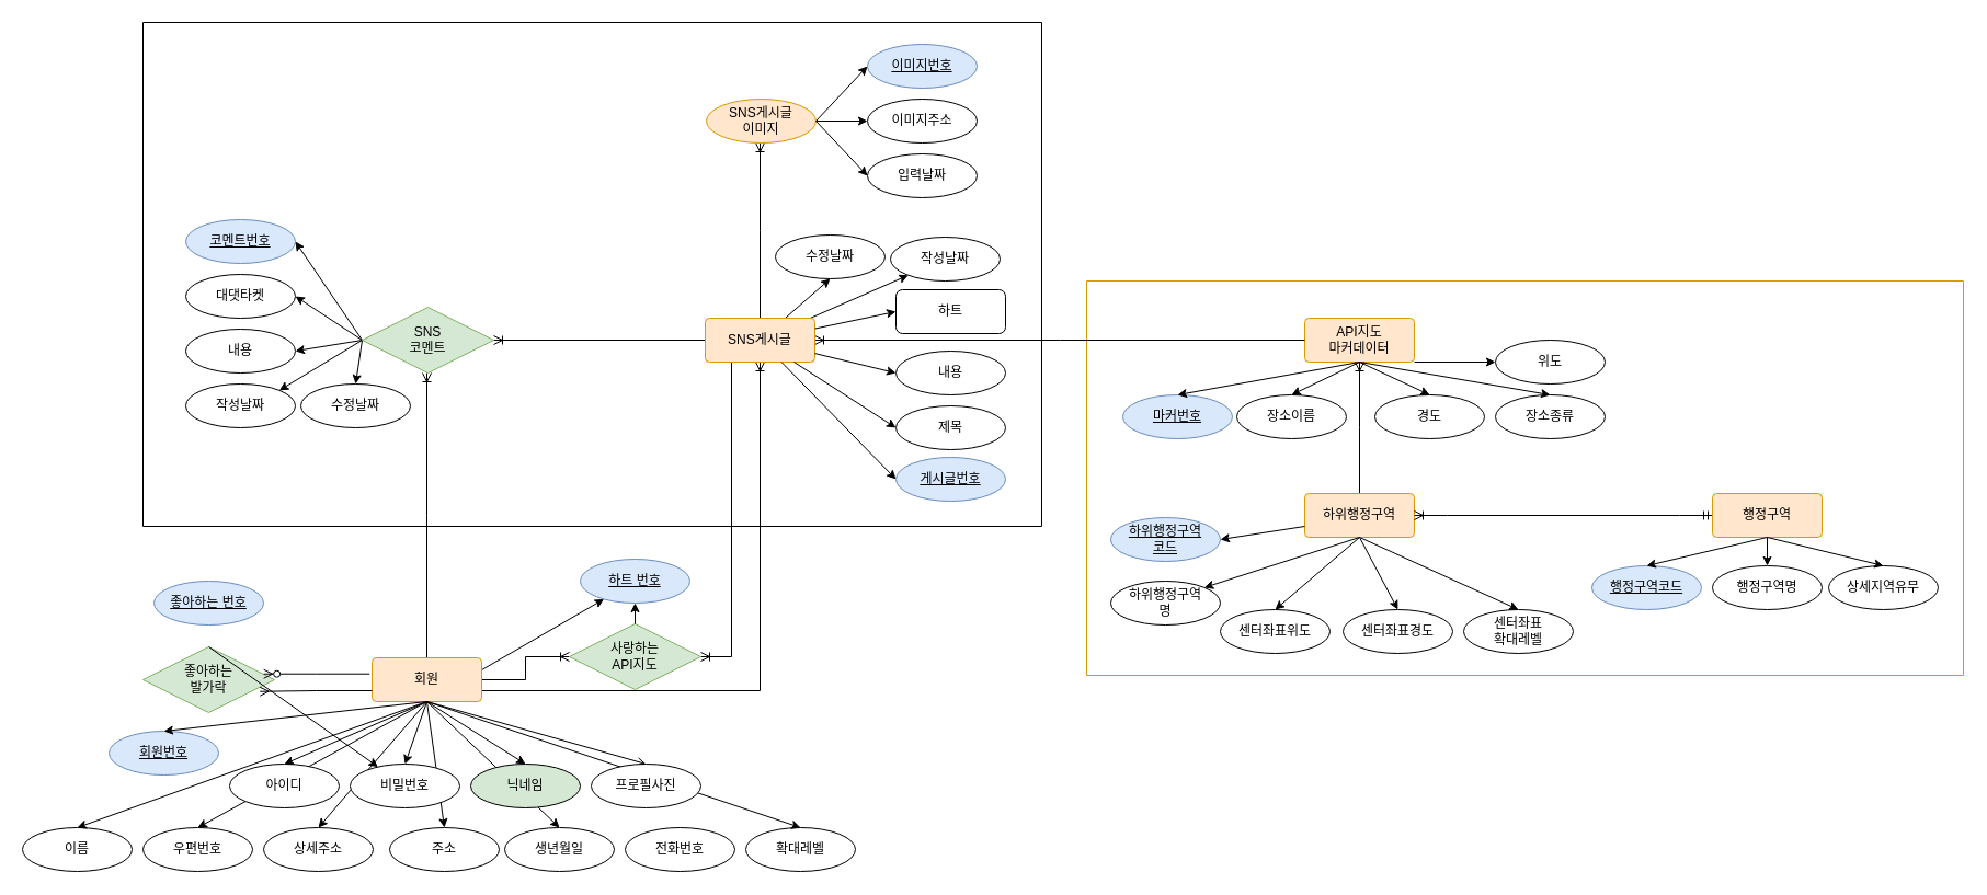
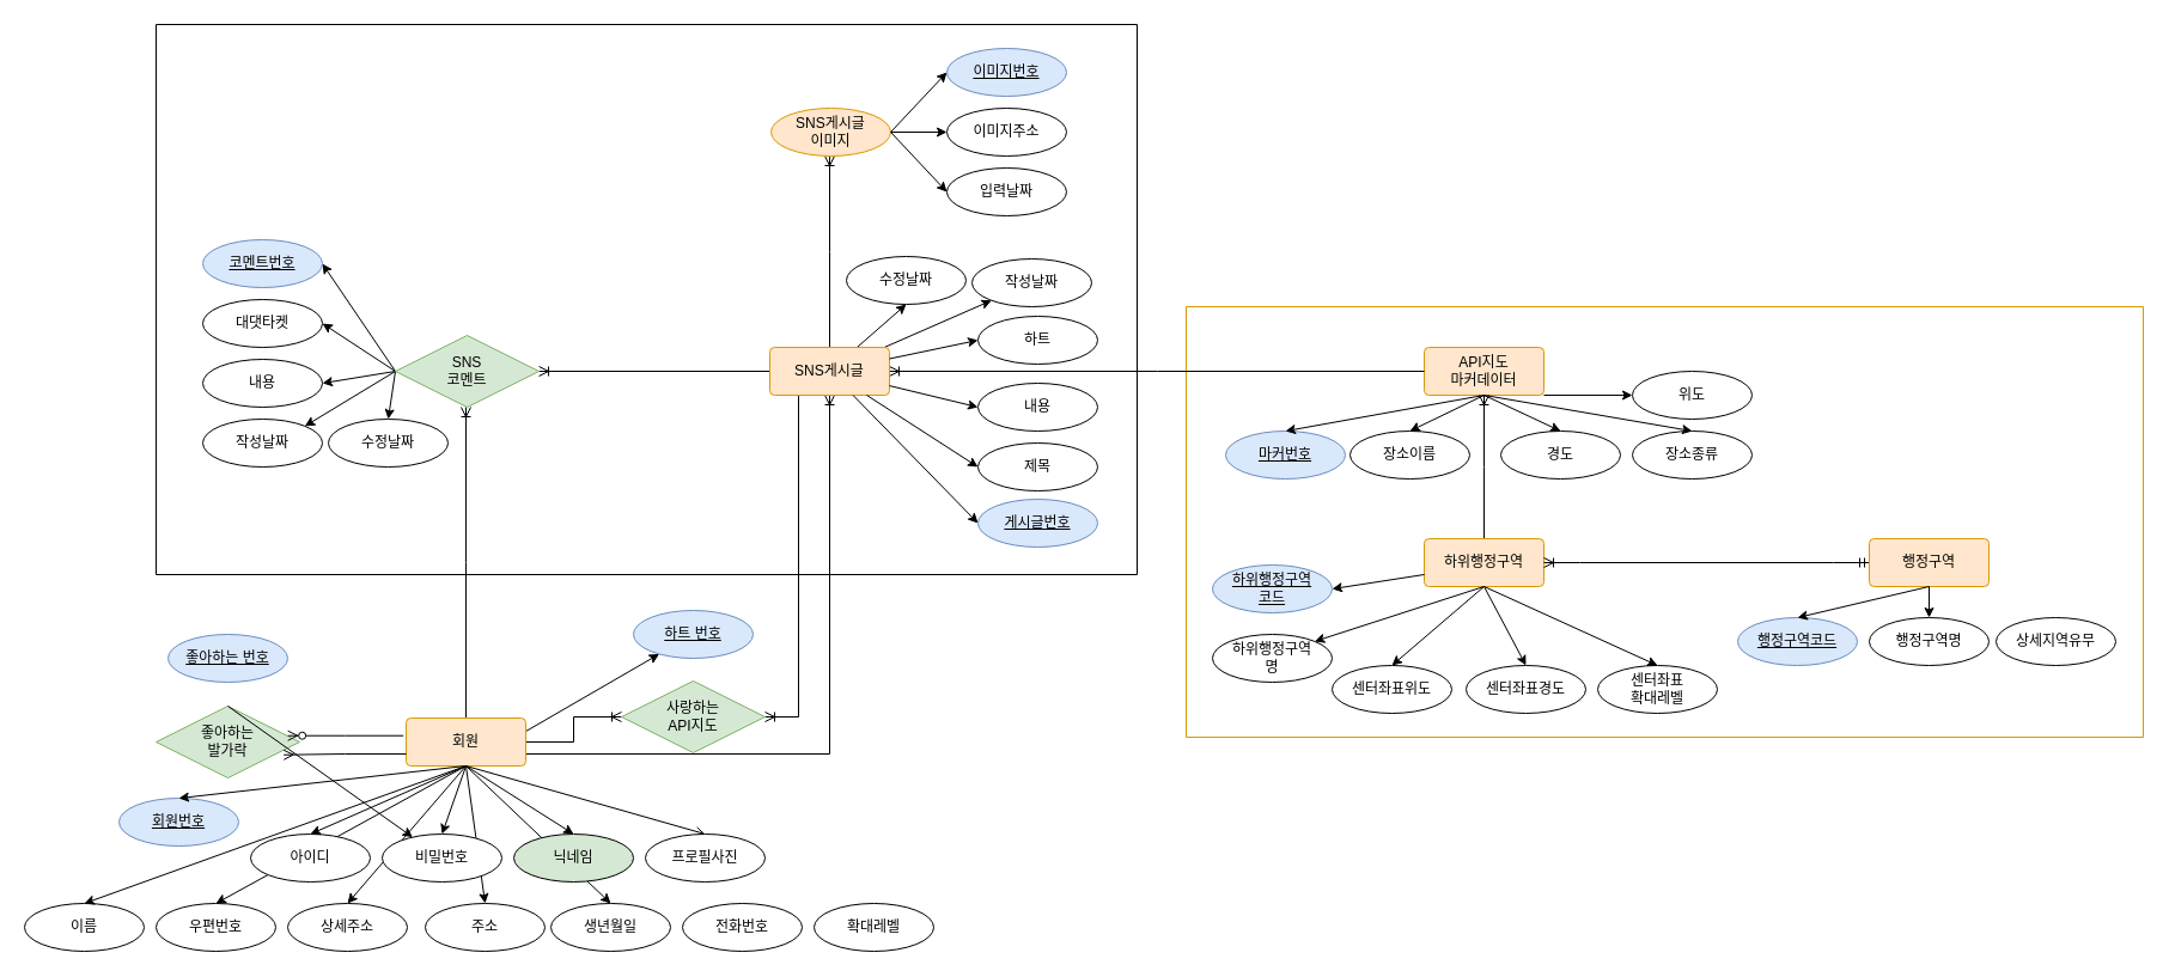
- <mxCell id="52" value="하트" style="whiteSpace=wrap;html=1;align=center;rounded=1;" parent="44" vertex="1"><mxGeometry x="174" y="50" width="100" height="40" as="geometry" /></mxCell>
+ <mxCell id="52" value="하트" style="ellipse;whiteSpace=wrap;html=1;align=center;" parent="44" vertex="1"><mxGeometry x="174" y="50" width="100" height="40" as="geometry" /></mxCell>
- <mxCell id="34" style="rounded=0;orthogonalLoop=1;jettySize=auto;html=1;entryX=0.5;entryY=0;entryDx=0;entryDy=0;exitX=0.5;exitY=1;exitDx=0;exitDy=0;" parent="29" source="30" target="33" edge="1"><mxGeometry relative="1" as="geometry"><mxPoint x="130" y="133" as="sourcePoint" /><mxPoint x="270" y="66" as="targetPoint" /></mxGeometry></mxCell>
- <mxCell id="69" style="rounded=0;orthogonalLoop=1;jettySize=auto;html=1;entryX=0.5;entryY=1;entryDx=0;entryDy=0;exitX=0.5;exitY=0;exitDx=0;exitDy=0;" parent="66" source="67" target="68" edge="1"><mxGeometry relative="1" as="geometry"><mxPoint x="409" y="-344" as="sourcePoint" /><mxPoint x="409" y="-371" as="targetPoint" /></mxGeometry></mxCell>
- <mxCell id="94" style="rounded=0;orthogonalLoop=1;jettySize=auto;html=1;entryX=0.5;entryY=0;entryDx=0;entryDy=0;exitX=0.5;exitY=1;exitDx=0;exitDy=0;" parent="70" source="83" target="93" edge="1"><mxGeometry relative="1" as="geometry"><mxPoint x="379" y="50" as="sourcePoint" /><mxPoint x="610" y="165" as="targetPoint" /></mxGeometry></mxCell>
